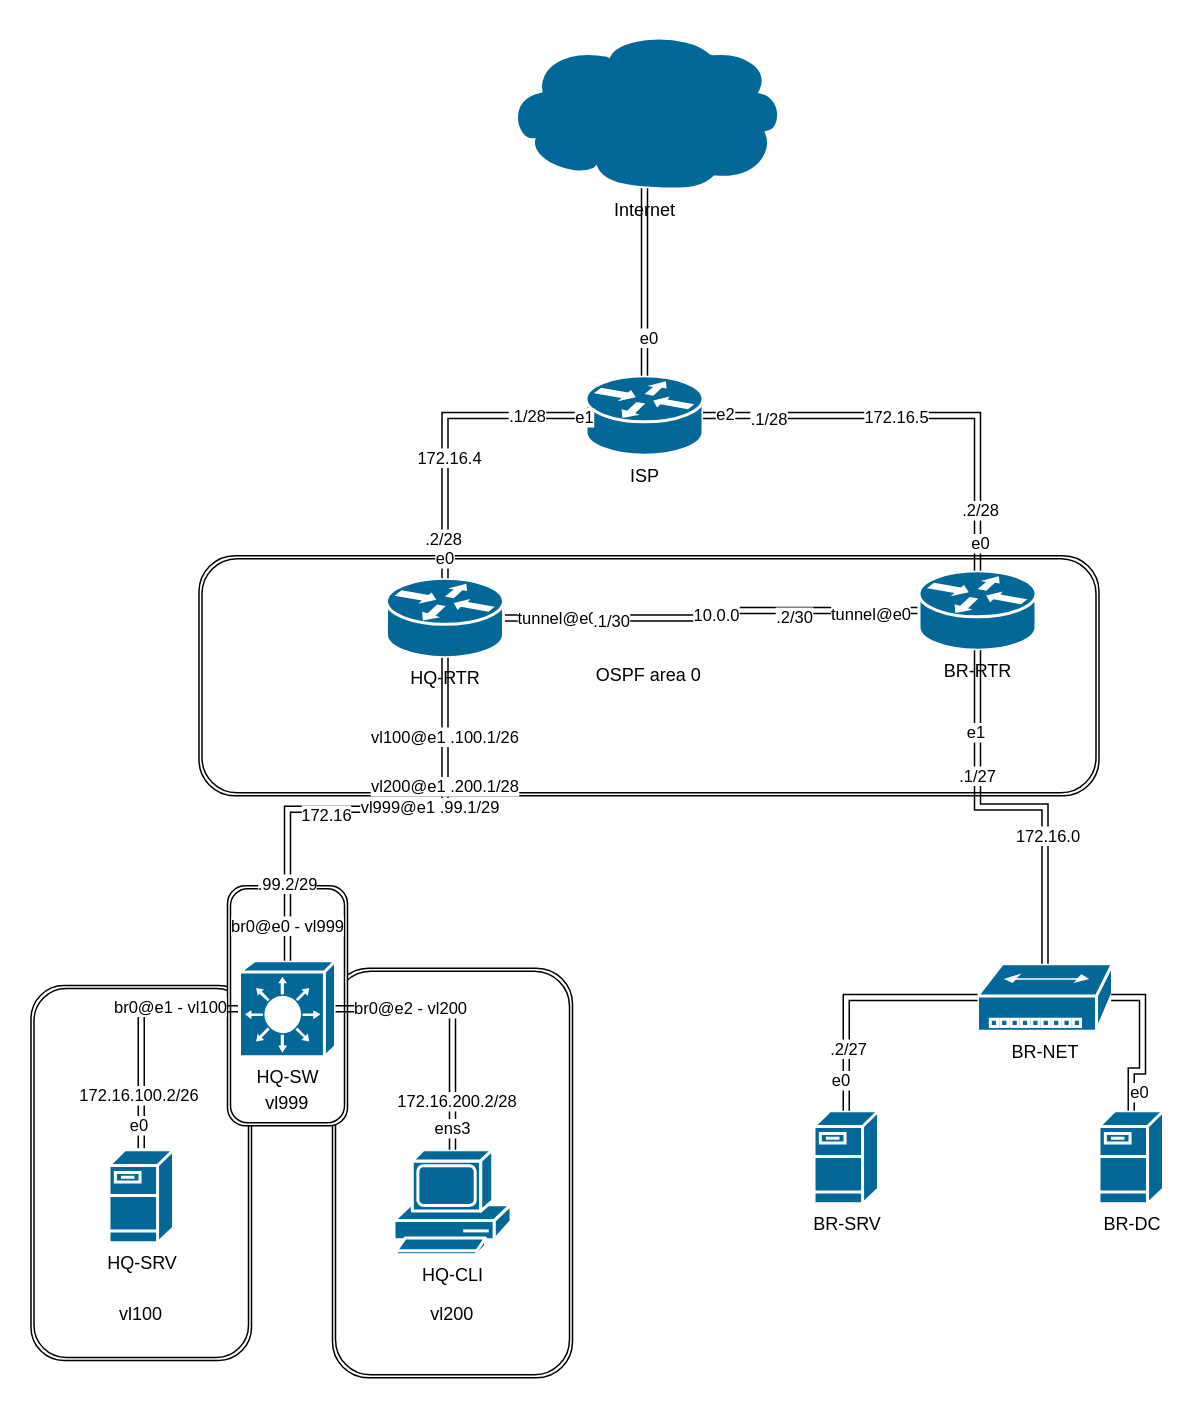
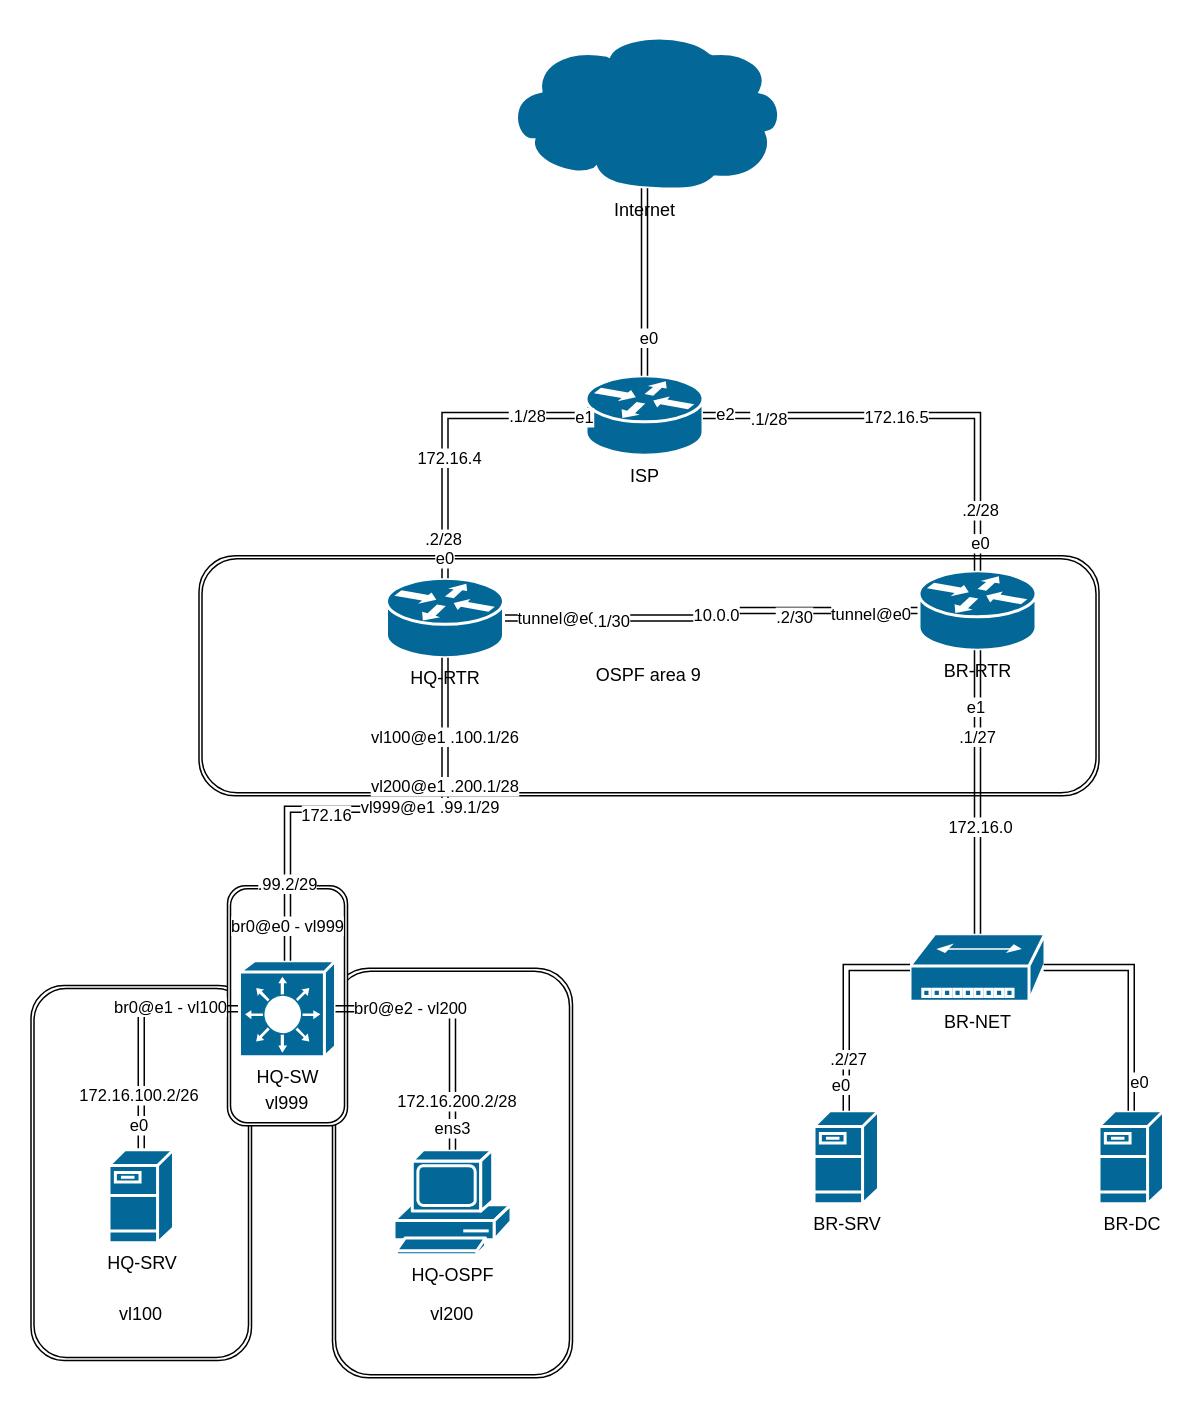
- <mxCell id="4" value="OSPF area 0" style="shape=ext;double=1;rounded=1;whiteSpace=wrap;html=1;fillColor=light-dark(#FFFFFF,#330066);" vertex="1" parent="1"><mxGeometry x="132" y="370" width="600" height="160" as="geometry" /></mxCell>
+ <mxCell id="4" value="OSPF area 9" style="shape=ext;double=1;rounded=1;whiteSpace=wrap;html=1;fillColor=light-dark(#FFFFFF,#330066);" vertex="1" parent="1"><mxGeometry x="132" y="370" width="600" height="160" as="geometry" /></mxCell>
- <mxCell id="16" value="&lt;div&gt;BR-NET&lt;/div&gt;" style="shape=mxgraph.cisco.hubs_and_gateways.small_hub;sketch=0;html=1;pointerEvents=1;dashed=0;fillColor=#036897;strokeColor=#ffffff;strokeWidth=2;verticalLabelPosition=bottom;verticalAlign=top;align=center;outlineConnect=0;" vertex="1" parent="1"><mxGeometry x="651" y="642" width="90" height="45" as="geometry" /></mxCell>
+ <mxCell id="16" value="&lt;div&gt;BR-NET&lt;/div&gt;" style="shape=mxgraph.cisco.hubs_and_gateways.small_hub;sketch=0;html=1;pointerEvents=1;dashed=0;fillColor=#036897;strokeColor=#ffffff;strokeWidth=2;verticalLabelPosition=bottom;verticalAlign=top;align=center;outlineConnect=0;" vertex="1" parent="1"><mxGeometry x="606" y="622" width="90" height="45" as="geometry" /></mxCell>
- <mxCell id="23" value="HQ-CLI" style="shape=mxgraph.cisco.computers_and_peripherals.pc;sketch=0;html=1;pointerEvents=1;dashed=0;fillColor=#036897;strokeColor=#ffffff;strokeWidth=2;verticalLabelPosition=bottom;verticalAlign=top;align=center;outlineConnect=0;" vertex="1" parent="1"><mxGeometry x="262" y="766" width="78" height="70" as="geometry" /></mxCell>
+ <mxCell id="23" value="HQ-OSPF" style="shape=mxgraph.cisco.computers_and_peripherals.pc;sketch=0;html=1;pointerEvents=1;dashed=0;fillColor=#036897;strokeColor=#ffffff;strokeWidth=2;verticalLabelPosition=bottom;verticalAlign=top;align=center;outlineConnect=0;" vertex="1" parent="1"><mxGeometry x="262" y="766" width="78" height="70" as="geometry" /></mxCell>
